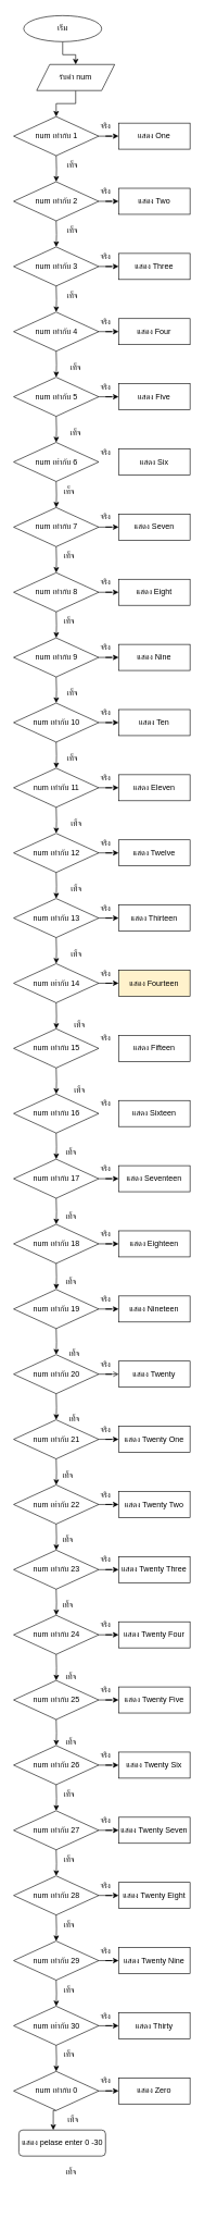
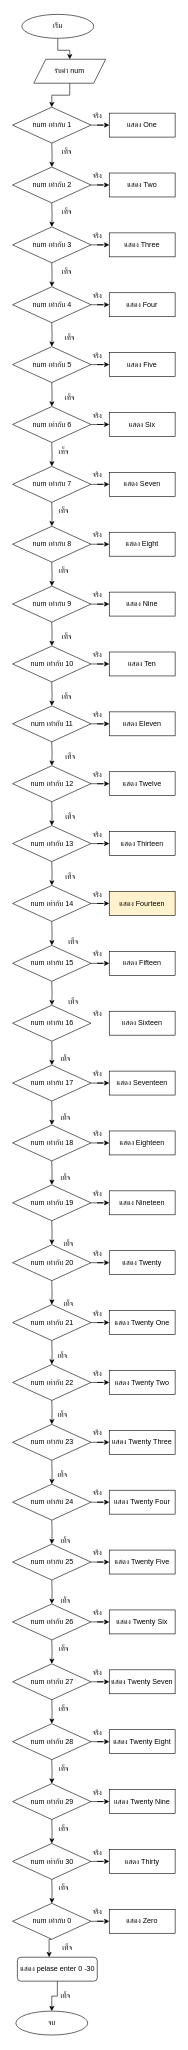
+ <mxCell id="26" value="" style="edgeStyle=orthogonalEdgeStyle;rounded=0;orthogonalLoop=1;jettySize=auto;html=1;" edge="1" parent="1" source="27" target="28"><mxGeometry relative="1" as="geometry" /></mxCell>
+ <mxCell id="62" value="" style="edgeStyle=orthogonalEdgeStyle;rounded=0;orthogonalLoop=1;jettySize=auto;html=1;" edge="1" parent="1" source="63" target="64"><mxGeometry relative="1" as="geometry" /></mxCell>
- <mxCell id="81" value="" style="edgeStyle=orthogonalEdgeStyle;rounded=0;orthogonalLoop=1;jettySize=auto;html=1;endArrow=open;" edge="1" parent="1" source="82" target="83"><mxGeometry relative="1" as="geometry" /></mxCell>
+ <mxCell id="81" value="" style="edgeStyle=orthogonalEdgeStyle;rounded=0;orthogonalLoop=1;jettySize=auto;html=1;" edge="1" parent="1" source="82" target="83"><mxGeometry relative="1" as="geometry" /></mxCell>
+ <mxCell id="120" value="" style="edgeStyle=orthogonalEdgeStyle;rounded=0;orthogonalLoop=1;jettySize=auto;html=1;" edge="1" parent="1" source="121" target="122"><mxGeometry relative="1" as="geometry" /></mxCell>
+ <mxCell id="122" value="จบ" style="ellipse;whiteSpace=wrap;html=1;" vertex="1" parent="1"><mxGeometry x="26" y="3355" width="120" height="40" as="geometry" /></mxCell>
